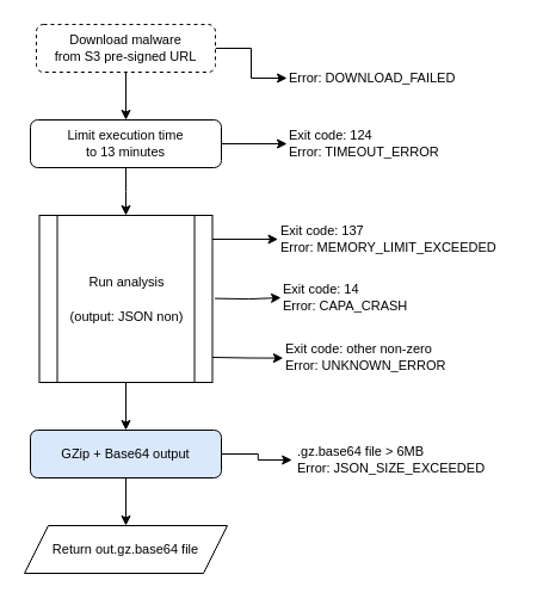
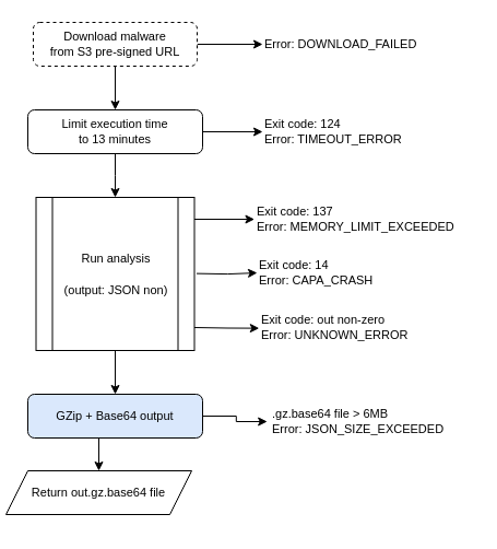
- <mxCell id="8" value="Error: DOWNLOAD_FAILED" style="text;html=1;align=left;verticalAlign=middle;resizable=0;points=[];autosize=1;strokeColor=none;fillColor=none;fontSize=11;" vertex="1" parent="1"><mxGeometry x="240" y="50" width="160" height="30" as="geometry" /></mxCell>
+ <mxCell id="8" value="Error: DOWNLOAD_FAILED" style="text;html=1;align=left;verticalAlign=middle;resizable=0;points=[];autosize=1;strokeColor=none;fillColor=none;fontSize=11;" vertex="1" parent="1"><mxGeometry x="240" y="25" width="160" height="30" as="geometry" /></mxCell>
- <mxCell id="17" value="Exit code: other non-zero&lt;br&gt;Error: UNKNOWN_ERROR" style="text;html=1;align=left;verticalAlign=middle;resizable=0;points=[];autosize=1;strokeColor=none;fillColor=none;fontSize=11;" vertex="1" parent="1"><mxGeometry x="236.5" y="279" width="160" height="40" as="geometry" /></mxCell>
+ <mxCell id="17" value="Exit code: out non-zero&lt;br&gt;Error: UNKNOWN_ERROR" style="text;html=1;align=left;verticalAlign=middle;resizable=0;points=[];autosize=1;strokeColor=none;fillColor=none;fontSize=11;" vertex="1" parent="1"><mxGeometry x="236.5" y="279" width="160" height="40" as="geometry" /></mxCell>
- <mxCell id="22" value="&lt;font style=&quot;font-size: 11px;&quot;&gt;Return out.gz.base64 file&lt;/font&gt;" style="shape=parallelogram;perimeter=parallelogramPerimeter;whiteSpace=wrap;html=1;fixedSize=1;" vertex="1" parent="1"><mxGeometry x="20" y="440" width="170" height="40" as="geometry" /></mxCell>
+ <mxCell id="22" value="&lt;font style=&quot;font-size: 11px;&quot;&gt;Return out.gz.base64 file&lt;/font&gt;" style="shape=parallelogram;perimeter=parallelogramPerimeter;whiteSpace=wrap;html=1;fixedSize=1;" vertex="1" parent="1"><mxGeometry x="5" y="430" width="170" height="40" as="geometry" /></mxCell>
